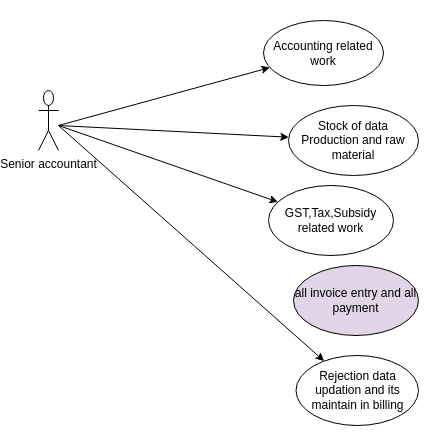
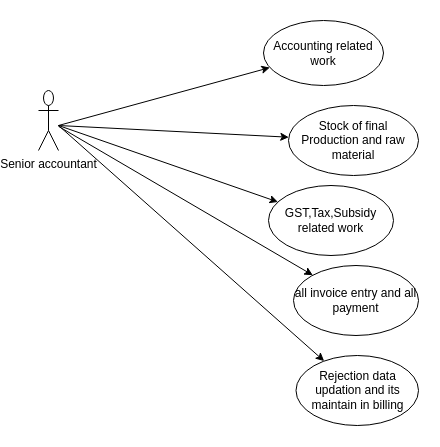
- <mxCell id="4" value="Stock of data Production and raw material" style="ellipse;whiteSpace=wrap;html=1;" parent="1" vertex="1"><mxGeometry x="270" y="105" width="130" height="70" as="geometry" /></mxCell>
+ <mxCell id="4" value="Stock of final Production and raw material" style="ellipse;whiteSpace=wrap;html=1;" parent="1" vertex="1"><mxGeometry x="270" y="105" width="130" height="70" as="geometry" /></mxCell>
+ <mxCell id="9" value="" style="endArrow=classic;html=1;rounded=0;" edge="1" parent="1" source="2" target="10"><mxGeometry width="50" height="50" relative="1" as="geometry"><mxPoint x="100" y="55" as="sourcePoint" /><mxPoint x="260" y="265" as="targetPoint" /></mxGeometry></mxCell>
- <mxCell id="10" value="all invoice entry and all payment" style="ellipse;whiteSpace=wrap;html=1;fillColor=#e1d5e7;" vertex="1" parent="1"><mxGeometry x="275" y="265" width="125" height="70" as="geometry" /></mxCell>
+ <mxCell id="10" value="all invoice entry and all payment" style="ellipse;whiteSpace=wrap;html=1;" vertex="1" parent="1"><mxGeometry x="275" y="265" width="125" height="70" as="geometry" /></mxCell>
